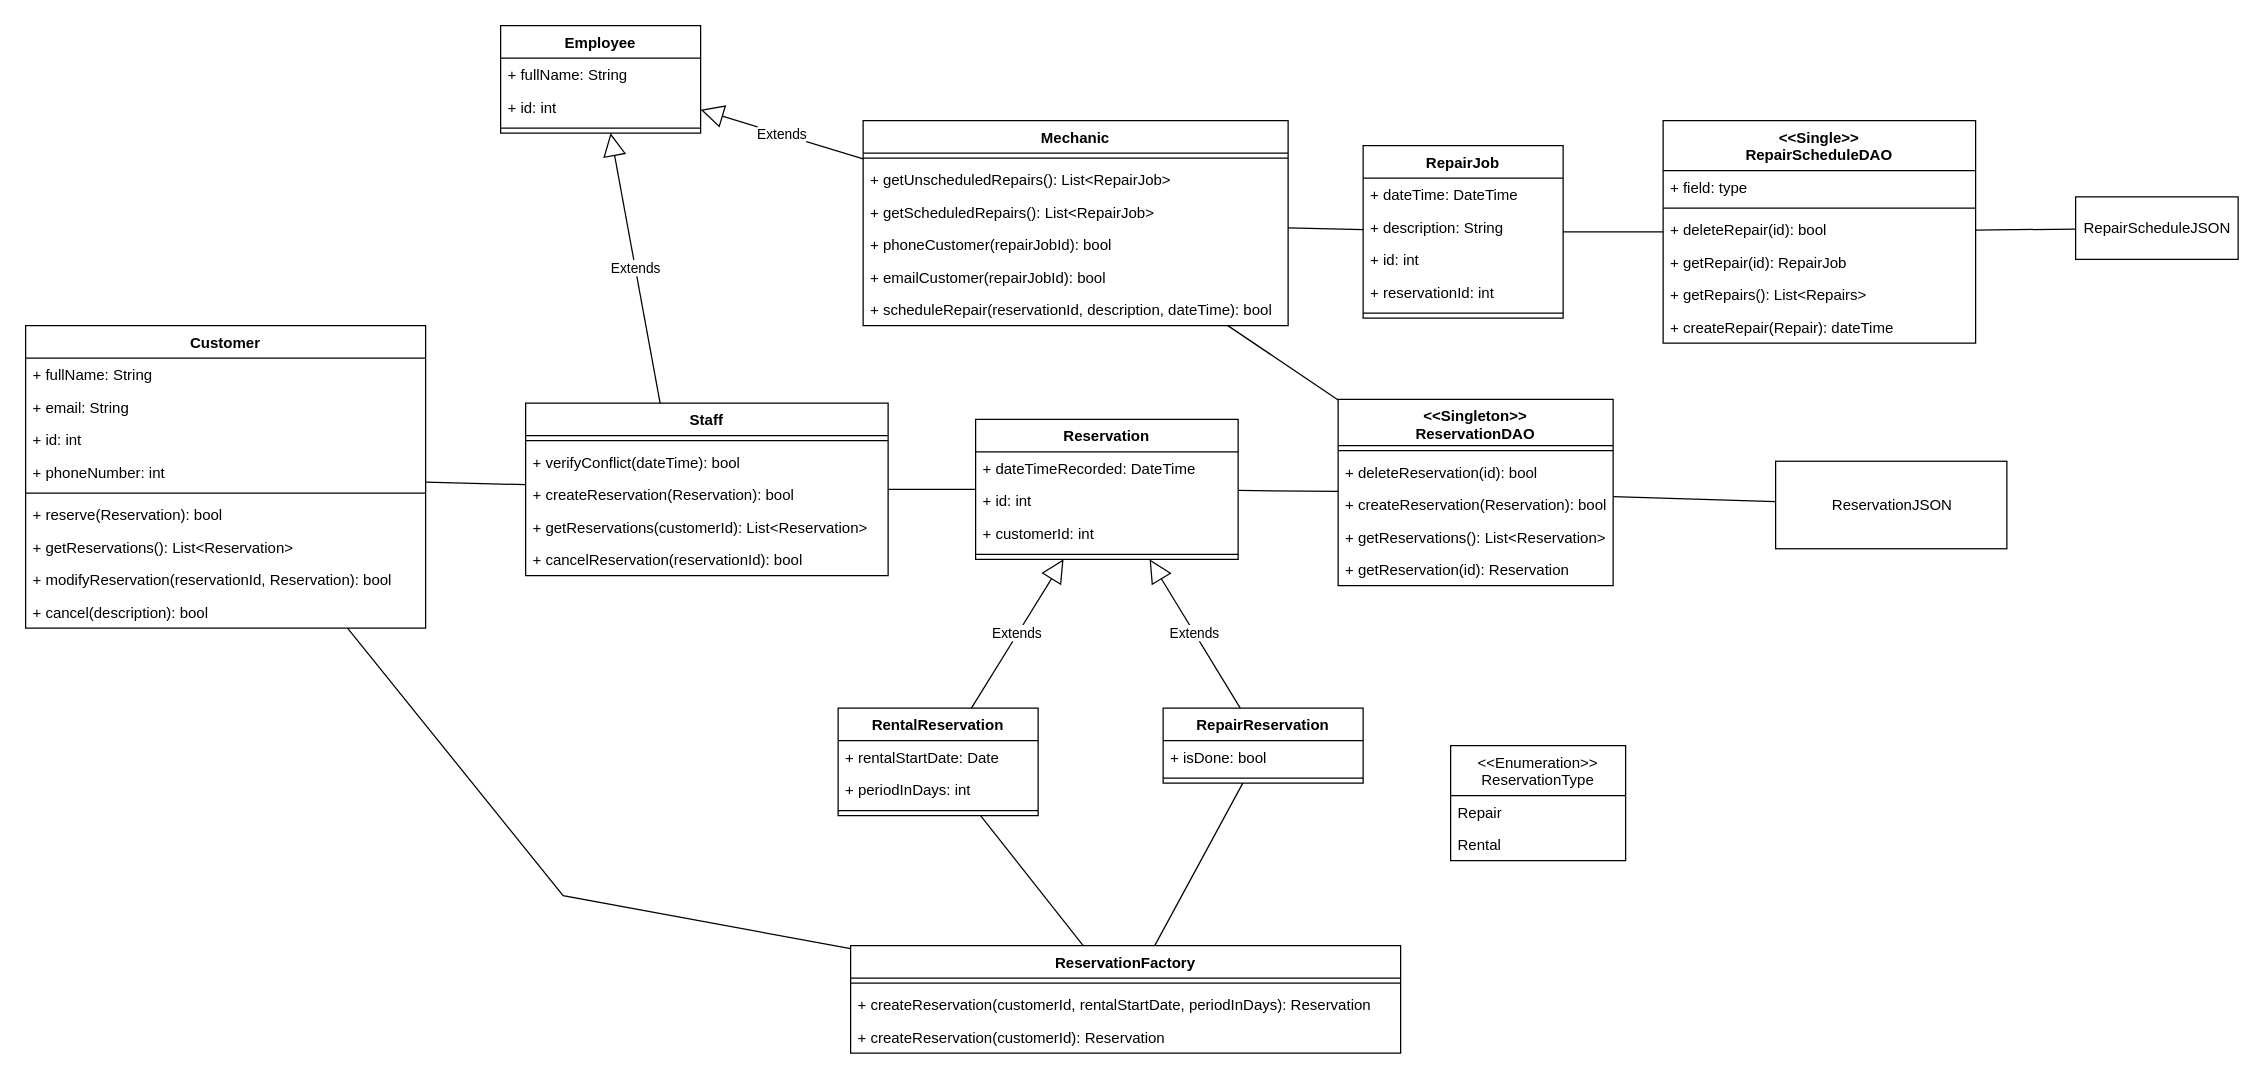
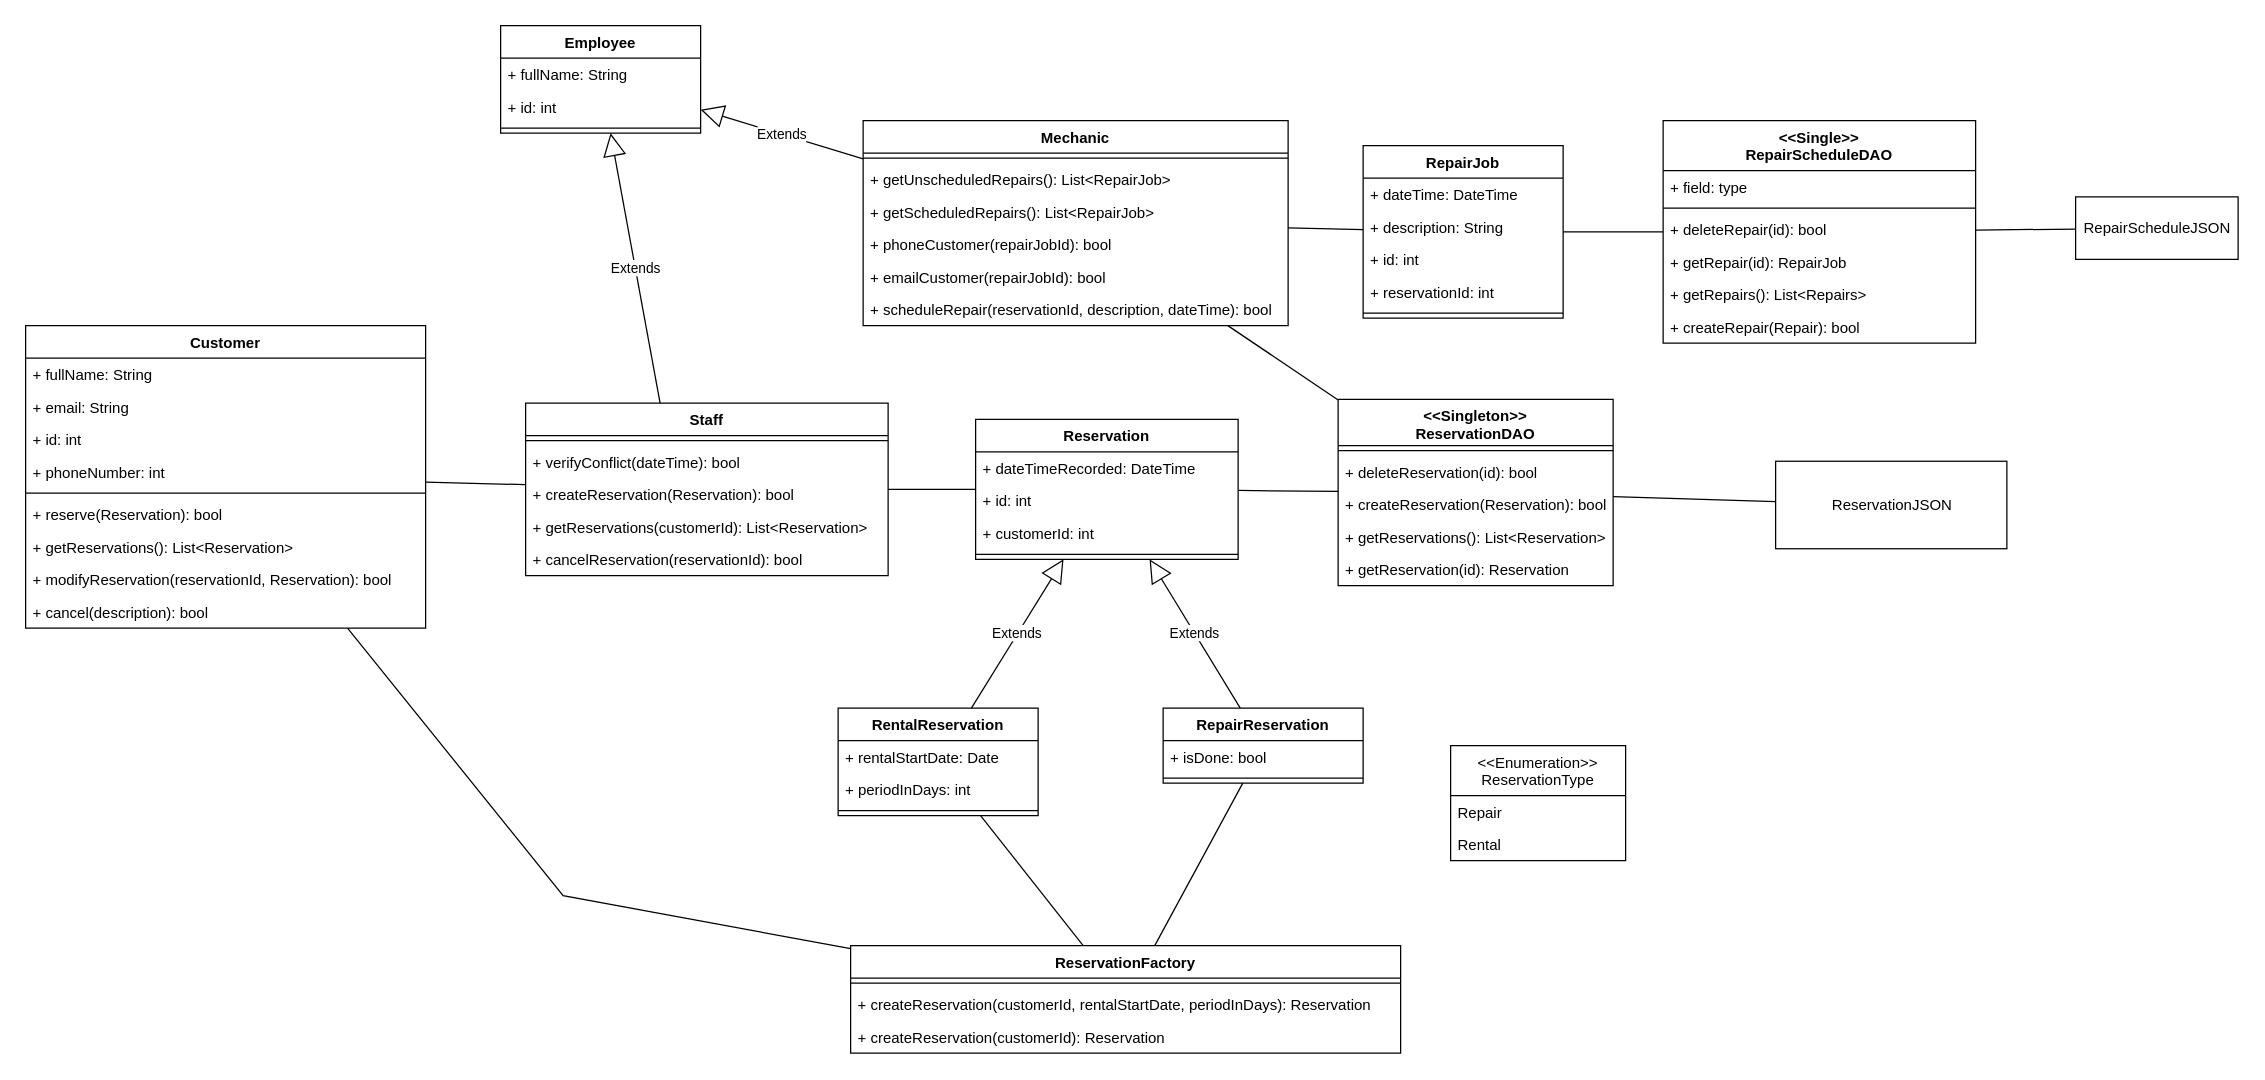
- <mxCell id="66" value="+ createRepair(Repair): dateTime" style="text;strokeColor=none;fillColor=none;align=left;verticalAlign=top;spacingLeft=4;spacingRight=4;overflow=hidden;rotatable=0;points=[[0,0.5],[1,0.5]];portConstraint=eastwest;" parent="60" vertex="1"><mxGeometry y="152" width="250" height="26" as="geometry" /></mxCell>
+ <mxCell id="66" value="+ createRepair(Repair): bool" style="text;strokeColor=none;fillColor=none;align=left;verticalAlign=top;spacingLeft=4;spacingRight=4;overflow=hidden;rotatable=0;points=[[0,0.5],[1,0.5]];portConstraint=eastwest;" parent="60" vertex="1"><mxGeometry y="152" width="250" height="26" as="geometry" /></mxCell>
